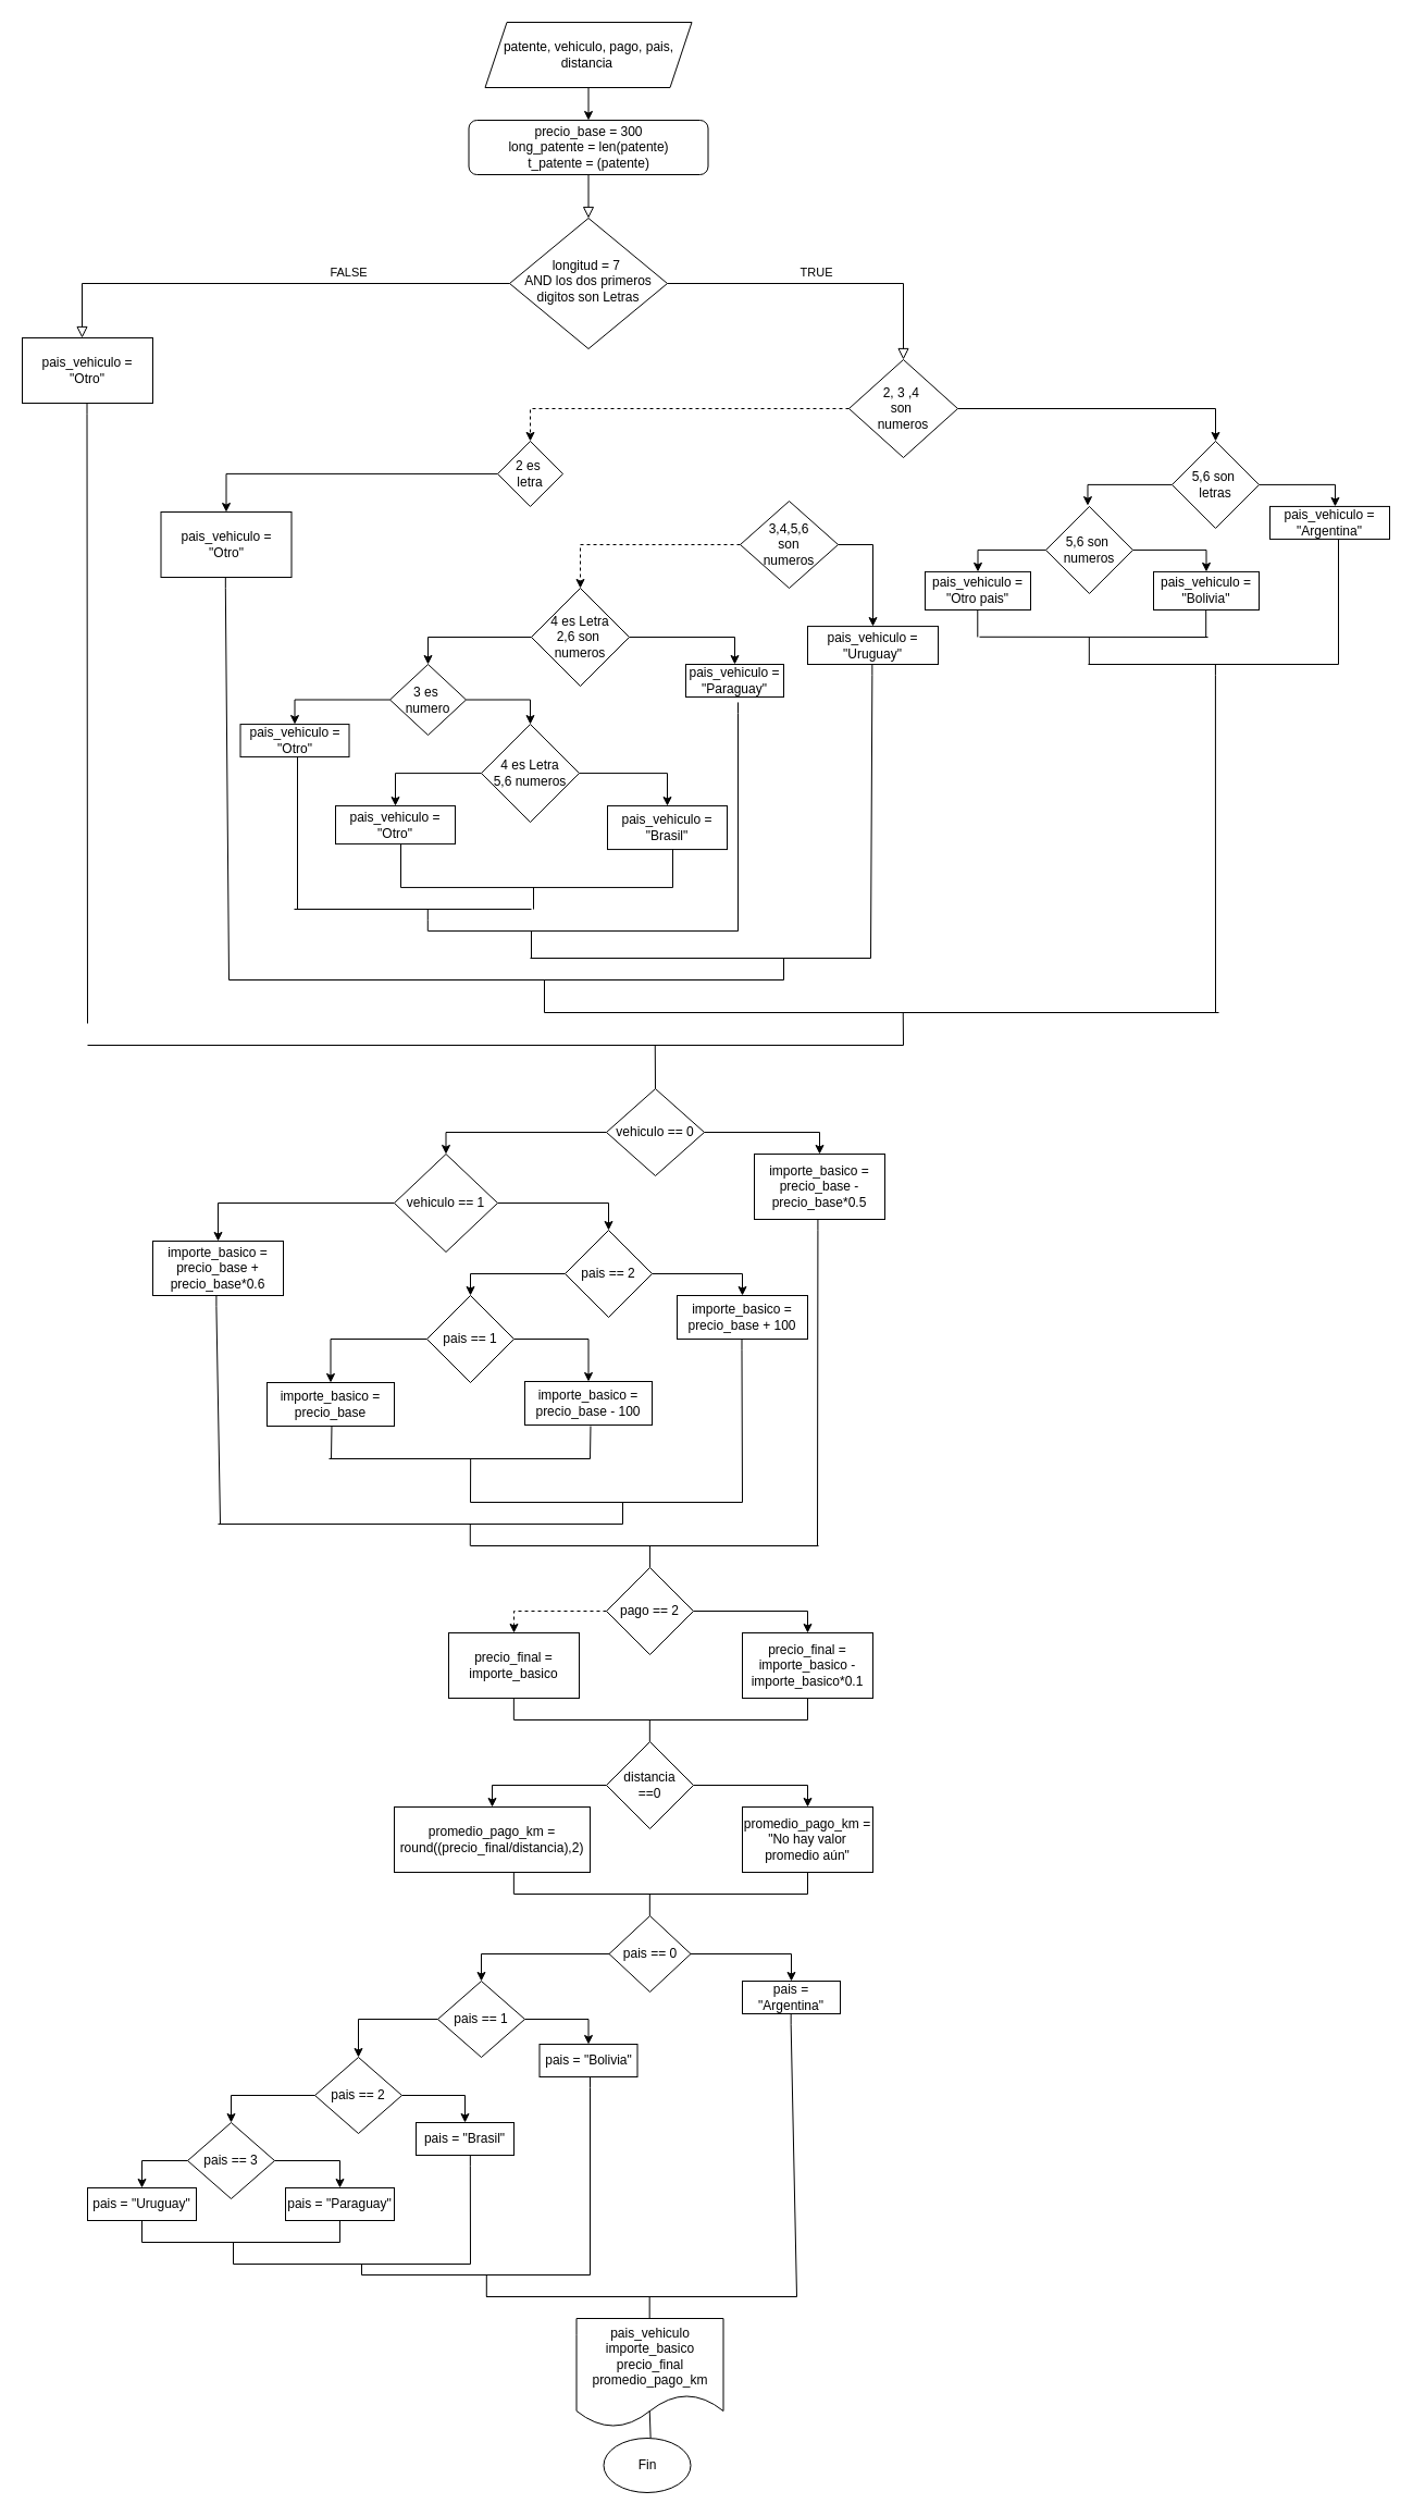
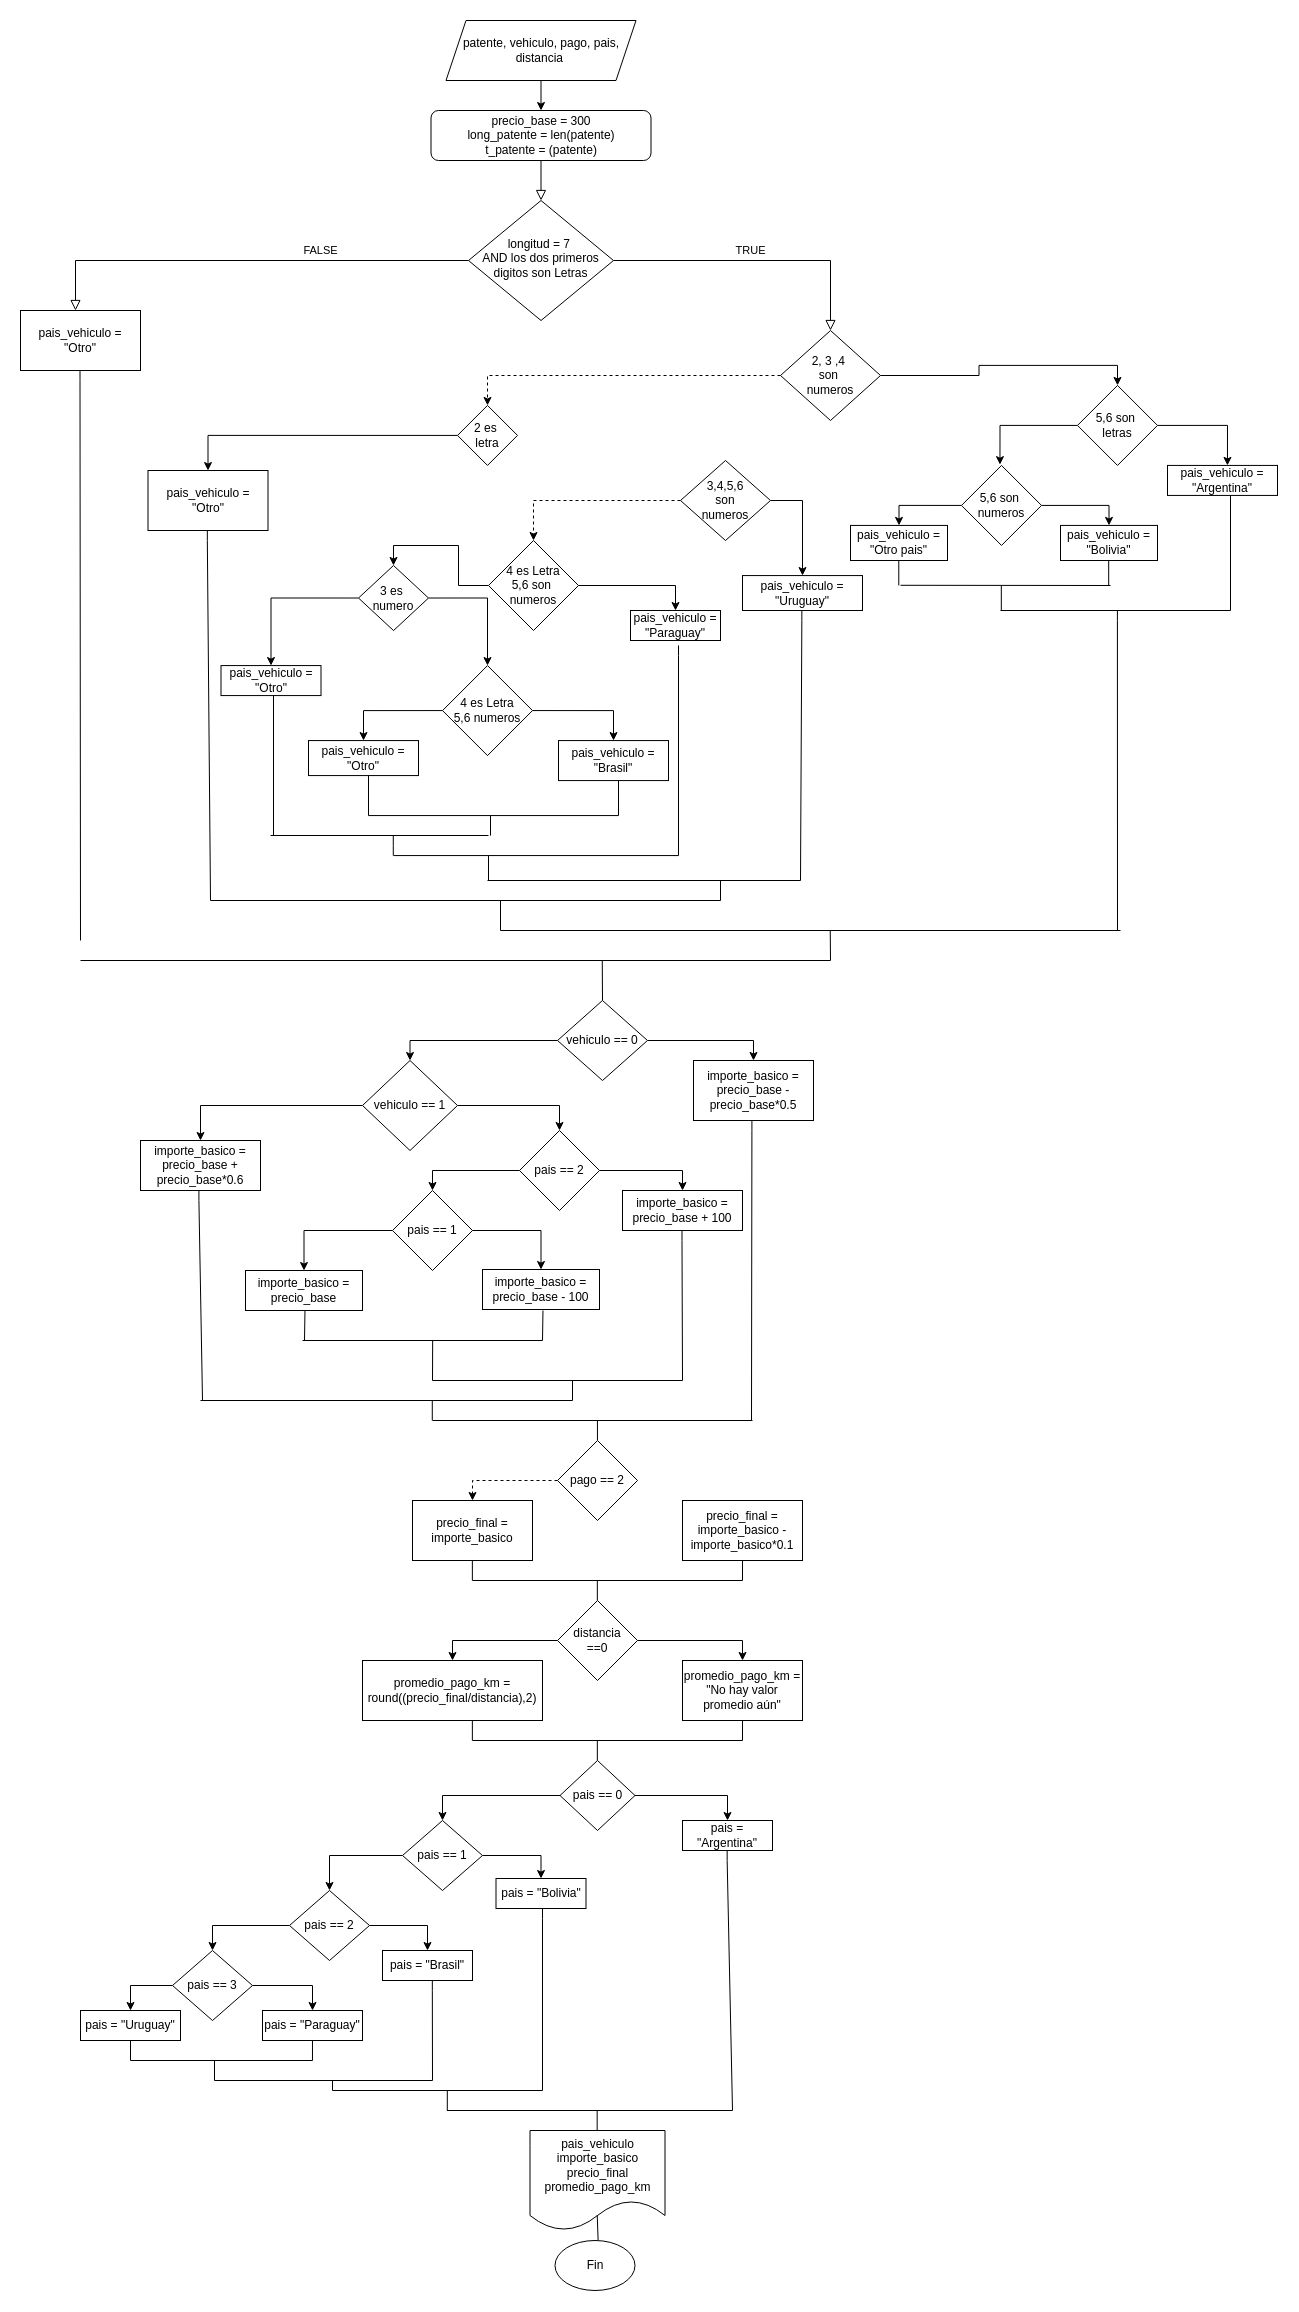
- <mxCell id="14" value="5,6 son&amp;nbsp;&lt;br&gt;letras" style="rhombus;whiteSpace=wrap;html=1;" vertex="1" parent="1"><mxGeometry x="1077" y="404.93" width="80" height="80" as="geometry" /></mxCell>
+ <mxCell id="14" value="5,6 son&amp;nbsp;&lt;br&gt;letras" style="rhombus;whiteSpace=wrap;html=1;" vertex="1" parent="1"><mxGeometry x="1077" y="384.93" width="80" height="80" as="geometry" /></mxCell>
- <mxCell id="29" value="4 es Letra&lt;br&gt;2,6 son&amp;nbsp;&lt;br&gt;numeros" style="rhombus;whiteSpace=wrap;html=1;" vertex="1" parent="1"><mxGeometry x="488" y="540" width="90" height="90" as="geometry" /></mxCell>
+ <mxCell id="29" value="4 es Letra&lt;br&gt;5,6 son&amp;nbsp;&lt;br&gt;numeros" style="rhombus;whiteSpace=wrap;html=1;" vertex="1" parent="1"><mxGeometry x="488" y="540" width="90" height="90" as="geometry" /></mxCell>
- <mxCell id="33" value="3 es&amp;nbsp;&lt;br&gt;numero" style="rhombus;whiteSpace=wrap;html=1;" vertex="1" parent="1"><mxGeometry x="358" y="610" width="70" height="65.07" as="geometry" /></mxCell>
+ <mxCell id="33" value="3 es&amp;nbsp;&lt;br&gt;numero" style="rhombus;whiteSpace=wrap;html=1;" vertex="1" parent="1"><mxGeometry x="358" y="565" width="70" height="65.07" as="geometry" /></mxCell>
- <mxCell id="97" style="edgeStyle=orthogonalEdgeStyle;rounded=0;orthogonalLoop=1;jettySize=auto;html=1;exitX=1;exitY=0.5;exitDx=0;exitDy=0;entryX=0.5;entryY=0;entryDx=0;entryDy=0;" edge="1" parent="1" source="99" target="100"><mxGeometry relative="1" as="geometry" /></mxCell>
